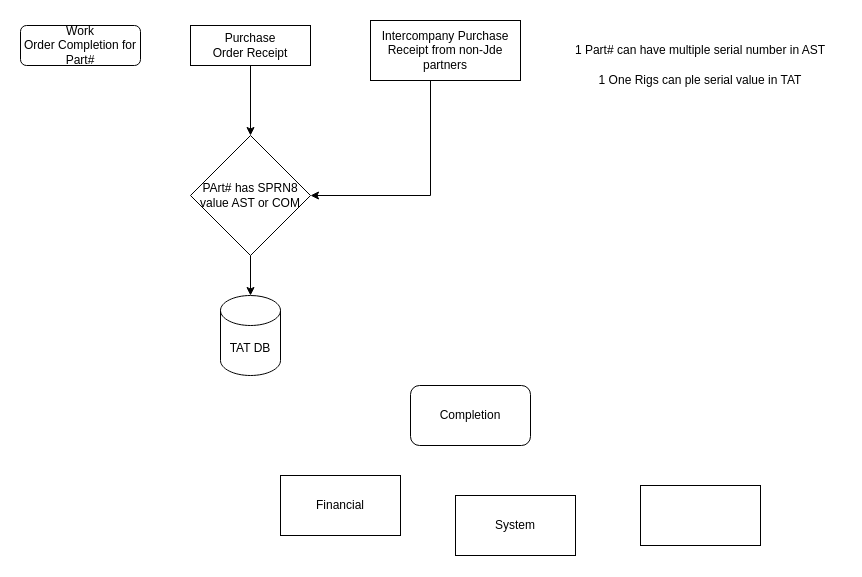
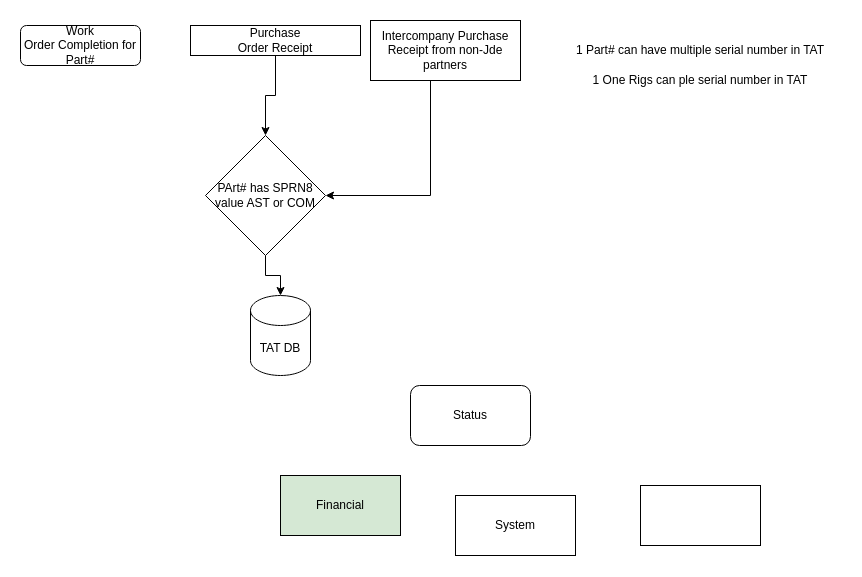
- <mxCell id="4" value="Purchase&lt;br/&gt;Order Receipt " style="rounded=0;whiteSpace=wrap;html=1;" vertex="1" parent="1"><mxGeometry x="190" y="25" width="120" height="40" as="geometry" /></mxCell>
+ <mxCell id="4" value="Purchase&lt;br/&gt;Order Receipt " style="rounded=0;whiteSpace=wrap;html=1;" vertex="1" parent="1"><mxGeometry x="190" y="25" width="170" height="30" as="geometry" /></mxCell>
- <mxCell id="10" value="1 Part# can have multiple serial number in AST" style="text;html=1;strokeColor=none;fillColor=none;align=center;verticalAlign=middle;whiteSpace=wrap;rounded=0;" vertex="1" parent="1"><mxGeometry x="560" y="35" width="280" height="30" as="geometry" /></mxCell>
+ <mxCell id="10" value="1 Part# can have multiple serial number in TAT" style="text;html=1;strokeColor=none;fillColor=none;align=center;verticalAlign=middle;whiteSpace=wrap;rounded=0;" vertex="1" parent="1"><mxGeometry x="560" y="35" width="280" height="30" as="geometry" /></mxCell>
- <mxCell id="11" value="1 One Rigs can ple serial value in TAT" style="text;html=1;strokeColor=none;fillColor=none;align=center;verticalAlign=middle;whiteSpace=wrap;rounded=0;" vertex="1" parent="1"><mxGeometry x="560" y="65" width="280" height="30" as="geometry" /></mxCell>
+ <mxCell id="11" value="1 One Rigs can ple serial number in TAT" style="text;html=1;strokeColor=none;fillColor=none;align=center;verticalAlign=middle;whiteSpace=wrap;rounded=0;" vertex="1" parent="1"><mxGeometry x="560" y="65" width="280" height="30" as="geometry" /></mxCell>
- <mxCell id="8" value="PArt# has SPRN8 value AST or COM" style="rhombus;whiteSpace=wrap;html=1;" vertex="1" parent="1"><mxGeometry x="190" y="135" width="120" height="120" as="geometry" /></mxCell>
+ <mxCell id="8" value="PArt# has SPRN8 value AST or COM" style="rhombus;whiteSpace=wrap;html=1;" vertex="1" parent="1"><mxGeometry x="205" y="135" width="120" height="120" as="geometry" /></mxCell>
- <mxCell id="9" value="TAT DB" style="shape=cylinder3;whiteSpace=wrap;html=1;boundedLbl=1;backgroundOutline=1;size=15;" vertex="1" parent="1"><mxGeometry x="220" y="295" width="60" height="80" as="geometry" /></mxCell>
+ <mxCell id="9" value="TAT DB" style="shape=cylinder3;whiteSpace=wrap;html=1;boundedLbl=1;backgroundOutline=1;size=15;" vertex="1" parent="1"><mxGeometry x="250" y="295" width="60" height="80" as="geometry" /></mxCell>
- <mxCell id="12" value="Completion" style="rounded=1;whiteSpace=wrap;html=1;" vertex="1" parent="1"><mxGeometry x="410" y="385" width="120" height="60" as="geometry" /></mxCell>
+ <mxCell id="12" value="Status" style="rounded=1;whiteSpace=wrap;html=1;" vertex="1" parent="1"><mxGeometry x="410" y="385" width="120" height="60" as="geometry" /></mxCell>
- <mxCell id="13" value="Financial" style="rounded=0;whiteSpace=wrap;html=1;" vertex="1" parent="1"><mxGeometry x="280" y="475" width="120" height="60" as="geometry" /></mxCell>
+ <mxCell id="13" value="Financial" style="rounded=0;whiteSpace=wrap;html=1;fillColor=#d5e8d4;" vertex="1" parent="1"><mxGeometry x="280" y="475" width="120" height="60" as="geometry" /></mxCell>
